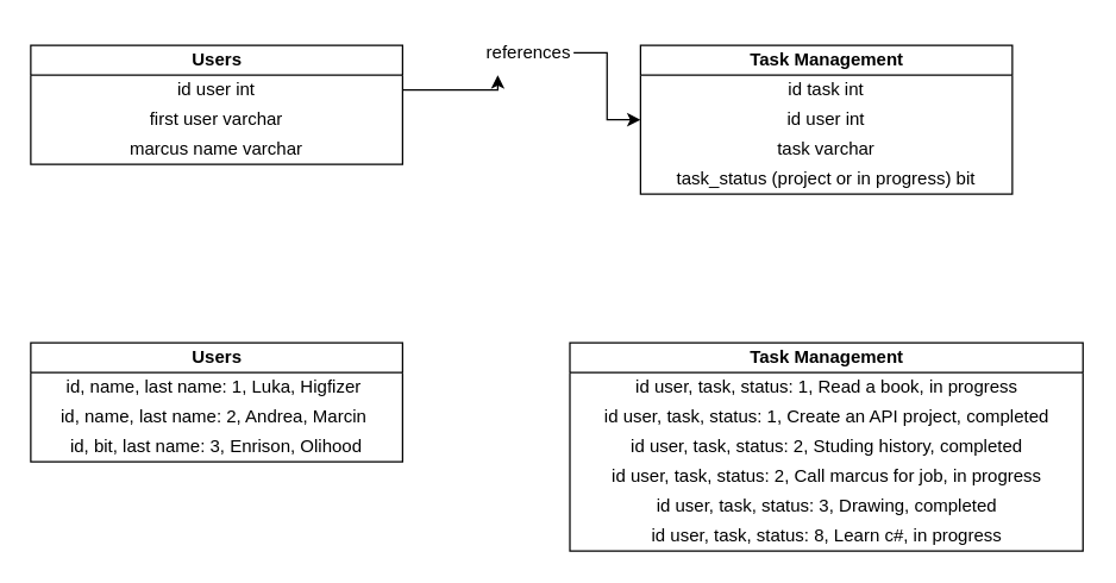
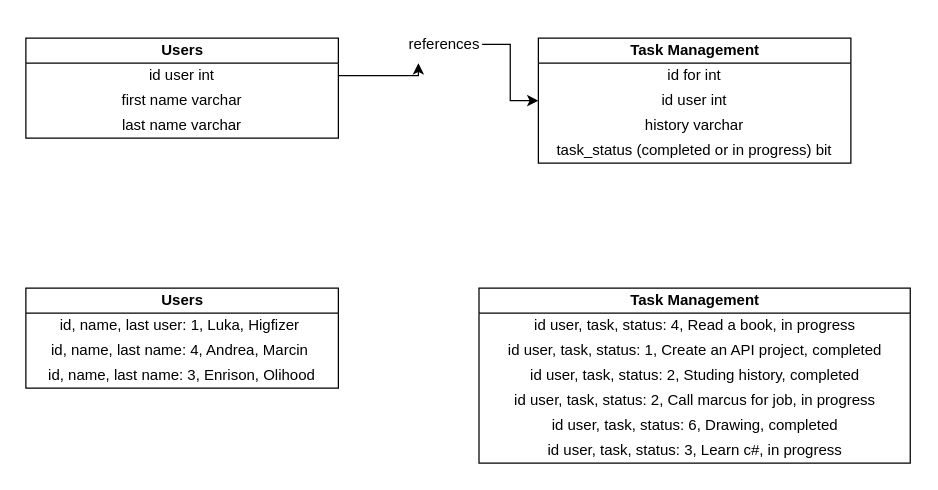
- <mxCell id="3" value="id task int" style="text;html=1;align=center;verticalAlign=middle;whiteSpace=wrap;rounded=0;" parent="2" vertex="1"><mxGeometry y="20" width="250" height="20" as="geometry" /></mxCell>
+ <mxCell id="3" value="id for int" style="text;html=1;align=center;verticalAlign=middle;whiteSpace=wrap;rounded=0;" parent="2" vertex="1"><mxGeometry y="20" width="250" height="20" as="geometry" /></mxCell>
- <mxCell id="9" value="first user varchar" style="text;html=1;align=center;verticalAlign=middle;whiteSpace=wrap;rounded=0;" parent="7" vertex="1"><mxGeometry y="40" width="250" height="20" as="geometry" /></mxCell>
+ <mxCell id="9" value="first name varchar" style="text;html=1;align=center;verticalAlign=middle;whiteSpace=wrap;rounded=0;" parent="7" vertex="1"><mxGeometry y="40" width="250" height="20" as="geometry" /></mxCell>
- <mxCell id="10" value="marcus name varchar" style="text;html=1;align=center;verticalAlign=middle;whiteSpace=wrap;rounded=0;" parent="7" vertex="1"><mxGeometry y="60" width="250" height="20" as="geometry" /></mxCell>
+ <mxCell id="10" value="last name varchar" style="text;html=1;align=center;verticalAlign=middle;whiteSpace=wrap;rounded=0;" parent="7" vertex="1"><mxGeometry y="60" width="250" height="20" as="geometry" /></mxCell>
- <mxCell id="5" value="task varchar" style="text;html=1;align=center;verticalAlign=middle;whiteSpace=wrap;rounded=0;" parent="2" vertex="1"><mxGeometry y="60" width="250" height="20" as="geometry" /></mxCell>
+ <mxCell id="5" value="history varchar" style="text;html=1;align=center;verticalAlign=middle;whiteSpace=wrap;rounded=0;" parent="2" vertex="1"><mxGeometry y="60" width="250" height="20" as="geometry" /></mxCell>
- <mxCell id="6" value="task_status (project or in progress) bit" style="text;html=1;align=center;verticalAlign=middle;whiteSpace=wrap;rounded=0;" parent="2" vertex="1"><mxGeometry y="80" width="250" height="20" as="geometry" /></mxCell>
+ <mxCell id="6" value="task_status (completed or in progress) bit" style="text;html=1;align=center;verticalAlign=middle;whiteSpace=wrap;rounded=0;" parent="2" vertex="1"><mxGeometry y="80" width="250" height="20" as="geometry" /></mxCell>
- <mxCell id="15" value="id, name, last name: 1, Luka,&amp;nbsp;Higfizer&amp;nbsp;" style="text;html=1;align=center;verticalAlign=middle;whiteSpace=wrap;rounded=0;" vertex="1" parent="14"><mxGeometry y="20" width="250" height="20" as="geometry" /></mxCell>
+ <mxCell id="15" value="id, name, last user: 1, Luka,&amp;nbsp;Higfizer&amp;nbsp;" style="text;html=1;align=center;verticalAlign=middle;whiteSpace=wrap;rounded=0;" vertex="1" parent="14"><mxGeometry y="20" width="250" height="20" as="geometry" /></mxCell>
- <mxCell id="19" value="id user, task, status: 1, Read a book, in progress" style="text;html=1;align=center;verticalAlign=middle;whiteSpace=wrap;rounded=0;" vertex="1" parent="18"><mxGeometry y="20" width="345" height="20" as="geometry" /></mxCell>
+ <mxCell id="19" value="id user, task, status: 4, Read a book, in progress" style="text;html=1;align=center;verticalAlign=middle;whiteSpace=wrap;rounded=0;" vertex="1" parent="18"><mxGeometry y="20" width="345" height="20" as="geometry" /></mxCell>
- <mxCell id="16" value="id, name, last name: 2, Andrea, Marcin&lt;span style=&quot;background-color: transparent; color: light-dark(rgb(0, 0, 0), rgb(255, 255, 255));&quot;&gt;&amp;nbsp;&lt;/span&gt;" style="text;html=1;align=center;verticalAlign=middle;whiteSpace=wrap;rounded=0;" vertex="1" parent="14"><mxGeometry y="40" width="250" height="20" as="geometry" /></mxCell>
+ <mxCell id="16" value="id, name, last name: 4, Andrea, Marcin&lt;span style=&quot;background-color: transparent; color: light-dark(rgb(0, 0, 0), rgb(255, 255, 255));&quot;&gt;&amp;nbsp;&lt;/span&gt;" style="text;html=1;align=center;verticalAlign=middle;whiteSpace=wrap;rounded=0;" vertex="1" parent="14"><mxGeometry y="40" width="250" height="20" as="geometry" /></mxCell>
- <mxCell id="17" value="id, bit, last name: 3, Enrison,&amp;nbsp;Olihood" style="text;html=1;align=center;verticalAlign=middle;whiteSpace=wrap;rounded=0;" vertex="1" parent="14"><mxGeometry y="60" width="250" height="20" as="geometry" /></mxCell>
+ <mxCell id="17" value="id, name, last name: 3, Enrison,&amp;nbsp;Olihood" style="text;html=1;align=center;verticalAlign=middle;whiteSpace=wrap;rounded=0;" vertex="1" parent="14"><mxGeometry y="60" width="250" height="20" as="geometry" /></mxCell>
- <mxCell id="23" value="id user, task, status: 3, Drawing, completed" style="text;html=1;align=center;verticalAlign=middle;whiteSpace=wrap;rounded=0;" vertex="1" parent="18"><mxGeometry y="100" width="345" height="20" as="geometry" /></mxCell>
+ <mxCell id="23" value="id user, task, status: 6, Drawing, completed" style="text;html=1;align=center;verticalAlign=middle;whiteSpace=wrap;rounded=0;" vertex="1" parent="18"><mxGeometry y="100" width="345" height="20" as="geometry" /></mxCell>
- <mxCell id="24" value="id user, task, status: 8, Learn c#, in progress" style="text;html=1;align=center;verticalAlign=middle;whiteSpace=wrap;rounded=0;" vertex="1" parent="18"><mxGeometry y="120" width="345" height="20" as="geometry" /></mxCell>
+ <mxCell id="24" value="id user, task, status: 3, Learn c#, in progress" style="text;html=1;align=center;verticalAlign=middle;whiteSpace=wrap;rounded=0;" vertex="1" parent="18"><mxGeometry y="120" width="345" height="20" as="geometry" /></mxCell>
